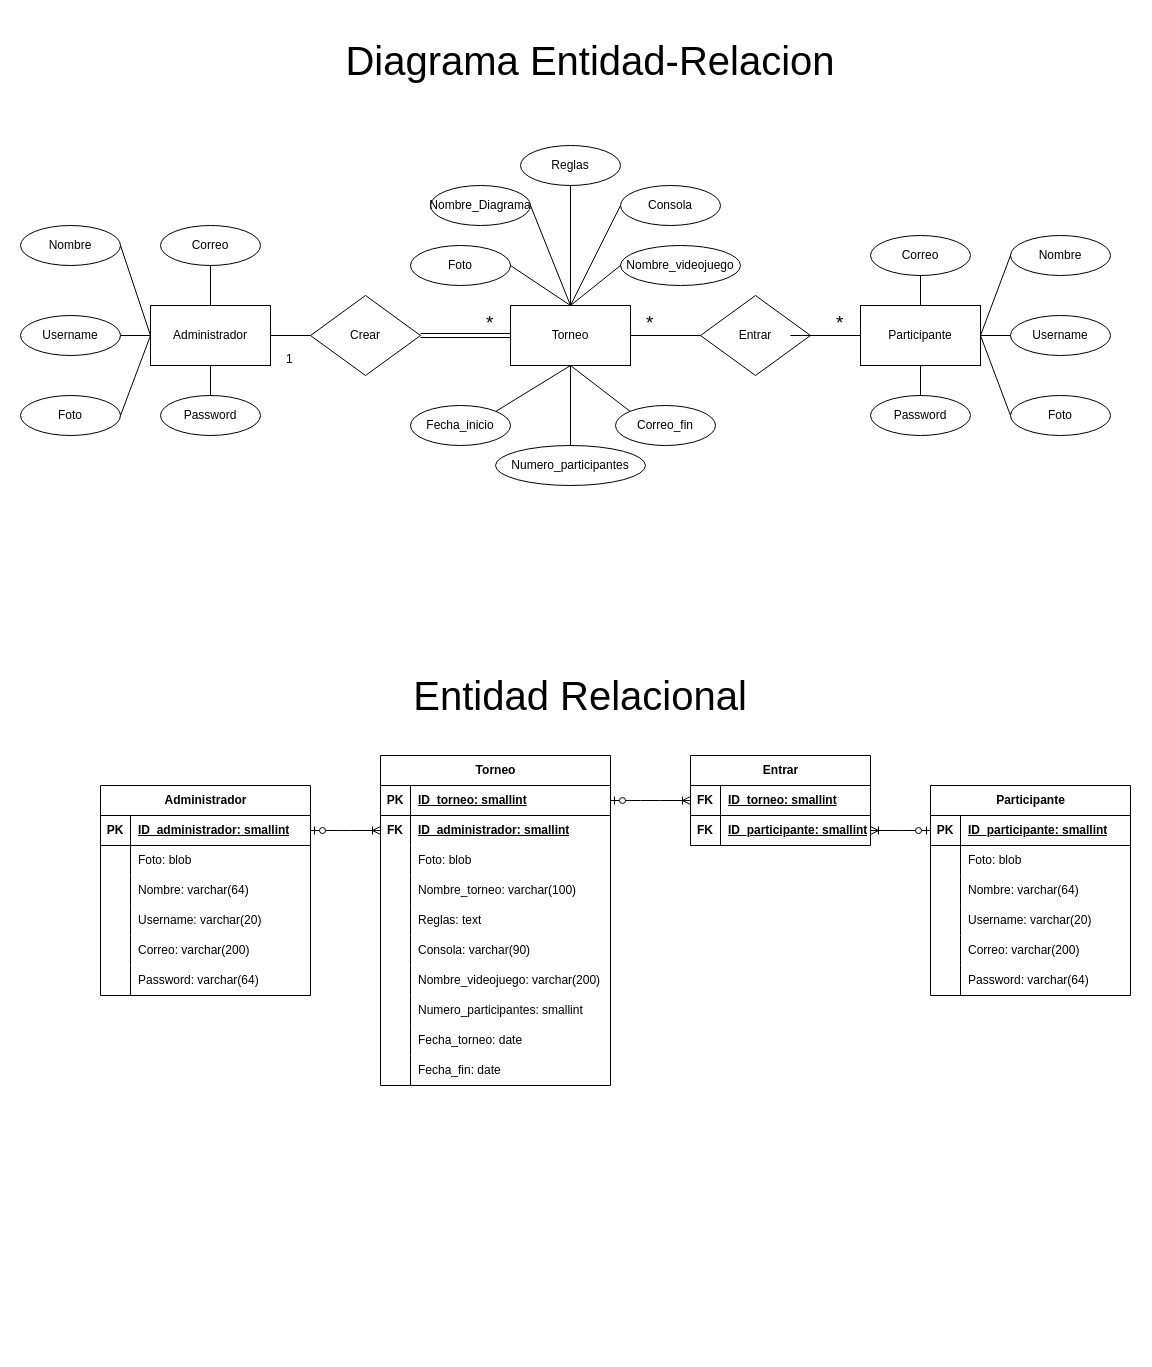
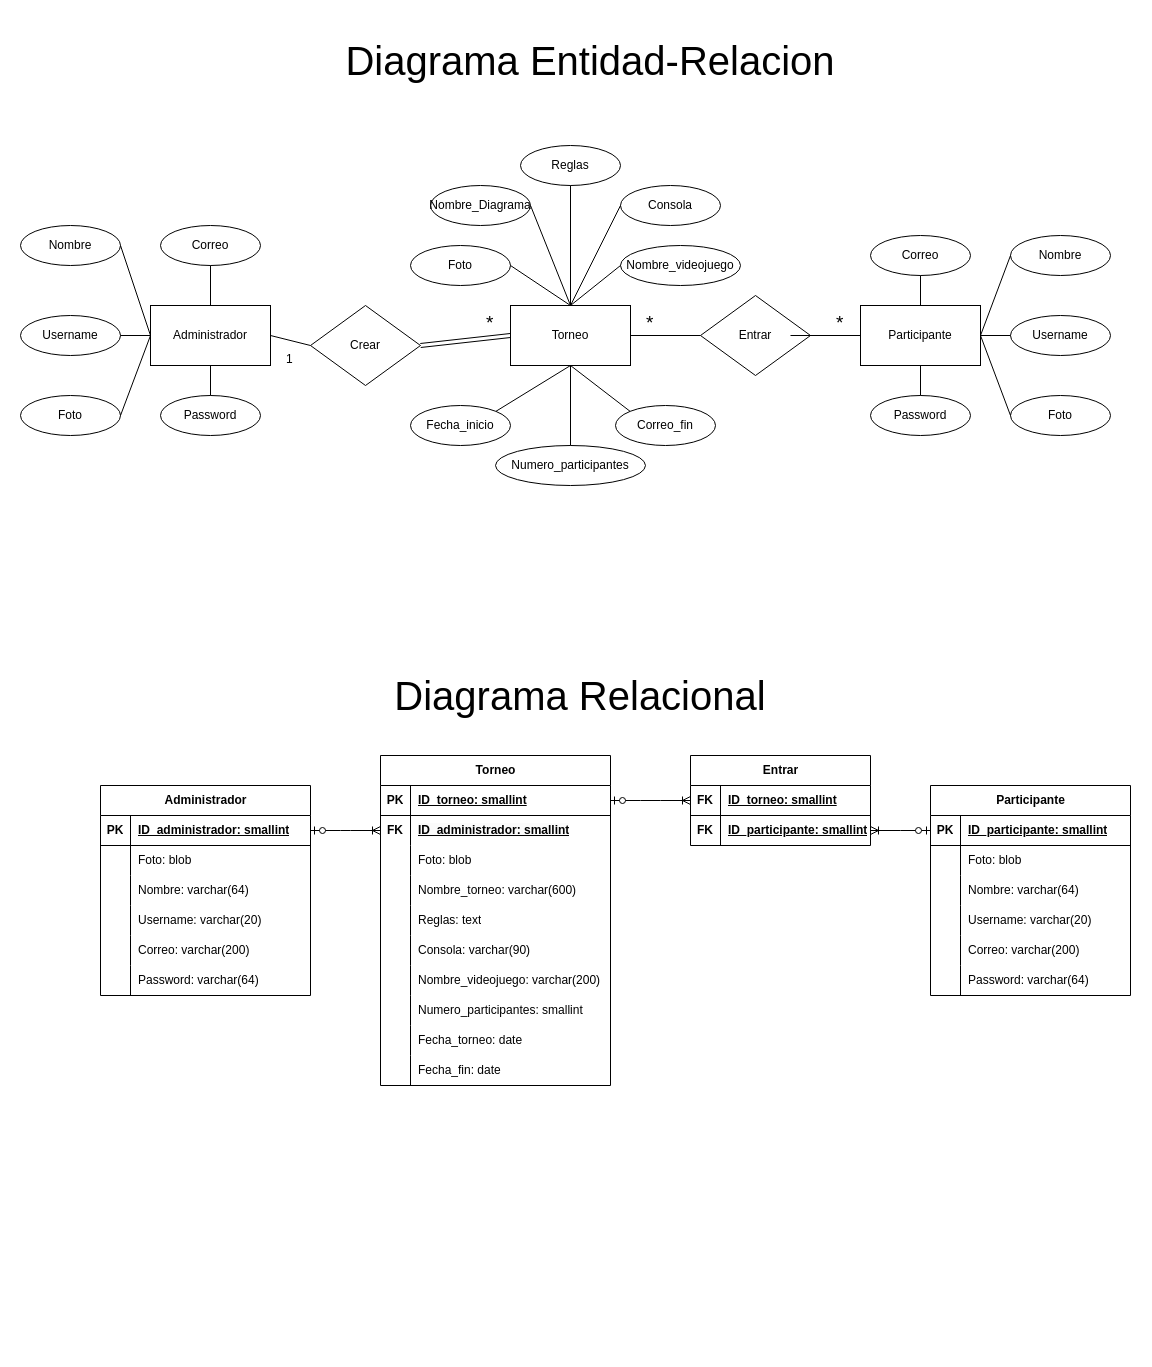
- <mxCell id="6" value="Crear" style="rhombus;whiteSpace=wrap;html=1;" vertex="1" parent="1"><mxGeometry x="310" y="295" width="110" height="80" as="geometry" /></mxCell>
+ <mxCell id="6" value="Crear" style="rhombus;whiteSpace=wrap;html=1;" vertex="1" parent="1"><mxGeometry x="310" y="305" width="110" height="80" as="geometry" /></mxCell>
- <mxCell id="131" value="&lt;font style=&quot;font-size: 40px;&quot;&gt;Entidad Relacional&lt;/font&gt;" style="text;html=1;strokeColor=none;fillColor=none;align=center;verticalAlign=middle;whiteSpace=wrap;rounded=0;" vertex="1" parent="1"><mxGeometry x="270" y="655" width="620" height="80" as="geometry" /></mxCell>
+ <mxCell id="131" value="&lt;font style=&quot;font-size: 40px;&quot;&gt;Diagrama Relacional&lt;/font&gt;" style="text;html=1;strokeColor=none;fillColor=none;align=center;verticalAlign=middle;whiteSpace=wrap;rounded=0;" vertex="1" parent="1"><mxGeometry x="270" y="655" width="620" height="80" as="geometry" /></mxCell>
- <mxCell id="45" value="Nombre_torneo: varchar(100)" style="shape=partialRectangle;connectable=0;fillColor=none;top=0;left=0;bottom=0;right=0;align=left;spacingLeft=6;overflow=hidden;whiteSpace=wrap;html=1;" vertex="1" parent="43"><mxGeometry x="30" width="200" height="30" as="geometry"><mxRectangle width="200" height="30" as="alternateBounds" /></mxGeometry></mxCell>
+ <mxCell id="45" value="Nombre_torneo: varchar(600)" style="shape=partialRectangle;connectable=0;fillColor=none;top=0;left=0;bottom=0;right=0;align=left;spacingLeft=6;overflow=hidden;whiteSpace=wrap;html=1;" vertex="1" parent="43"><mxGeometry x="30" width="200" height="30" as="geometry"><mxRectangle width="200" height="30" as="alternateBounds" /></mxGeometry></mxCell>
